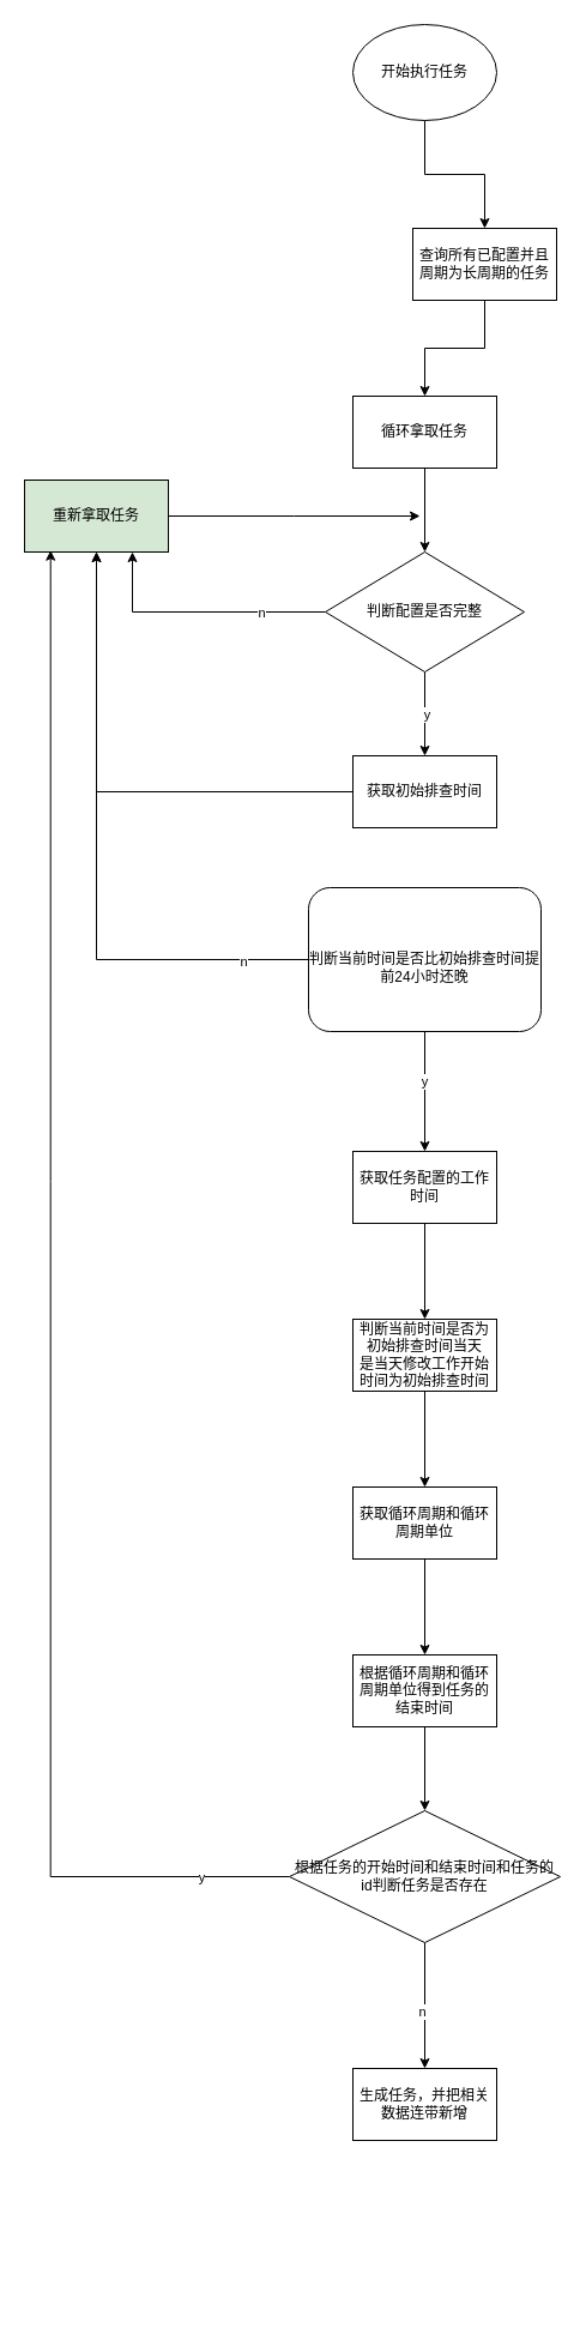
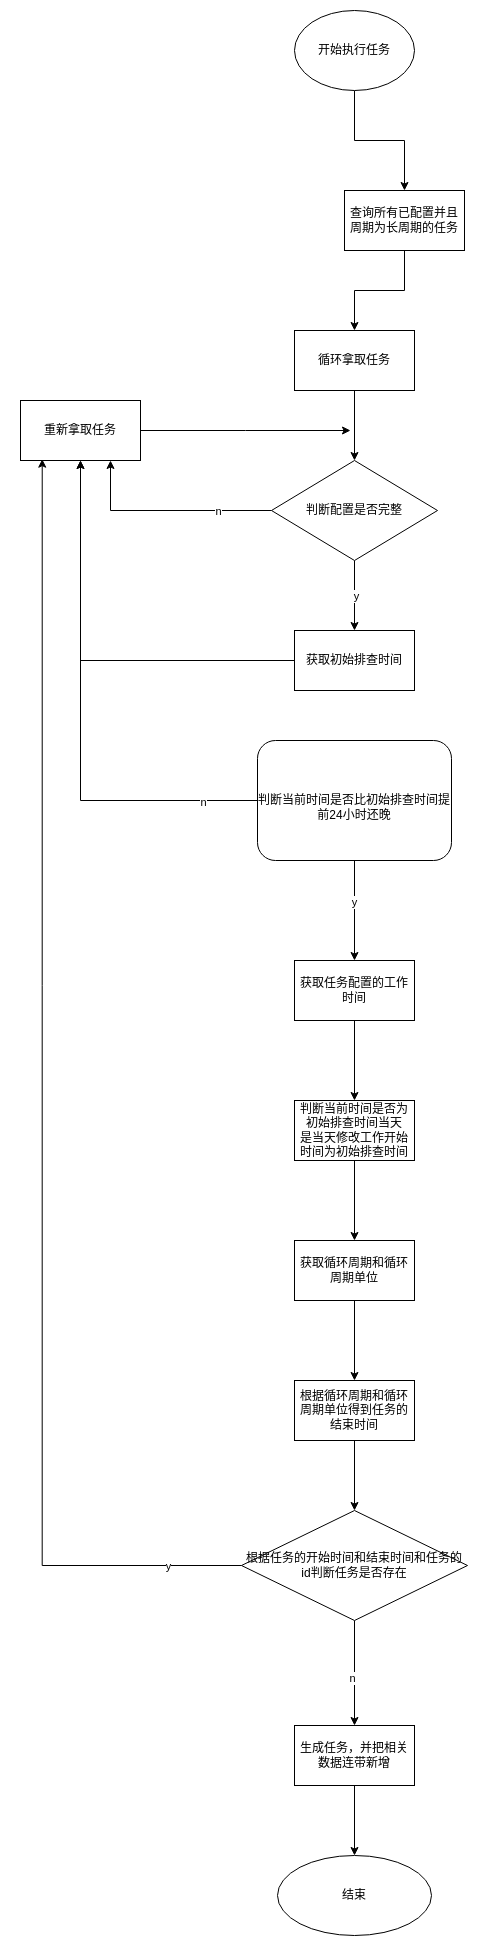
- <mxCell id="3" value="开始执行任务" style="ellipse;whiteSpace=wrap;html=1;" vertex="1" parent="1"><mxGeometry x="294" y="20" width="120" height="80" as="geometry" /></mxCell>
+ <mxCell id="3" value="开始执行任务" style="ellipse;whiteSpace=wrap;html=1;" vertex="1" parent="1"><mxGeometry x="294" y="10" width="120" height="80" as="geometry" /></mxCell>
- <mxCell id="21" value="重新拿取任务" style="whiteSpace=wrap;html=1;fillColor=#d5e8d4;" vertex="1" parent="1"><mxGeometry x="20" y="400" width="120" height="60" as="geometry" /></mxCell>
+ <mxCell id="21" value="重新拿取任务" style="whiteSpace=wrap;html=1;" vertex="1" parent="1"><mxGeometry x="20" y="400" width="120" height="60" as="geometry" /></mxCell>
+ <mxCell id="35" value="" style="edgeStyle=orthogonalEdgeStyle;rounded=0;orthogonalLoop=1;jettySize=auto;html=1;" edge="1" parent="1" source="36" target="37"><mxGeometry relative="1" as="geometry" /></mxCell>
+ <mxCell id="37" value="结束" style="ellipse;whiteSpace=wrap;html=1;" vertex="1" parent="1"><mxGeometry x="277" y="1855" width="154" height="80" as="geometry" /></mxCell>
